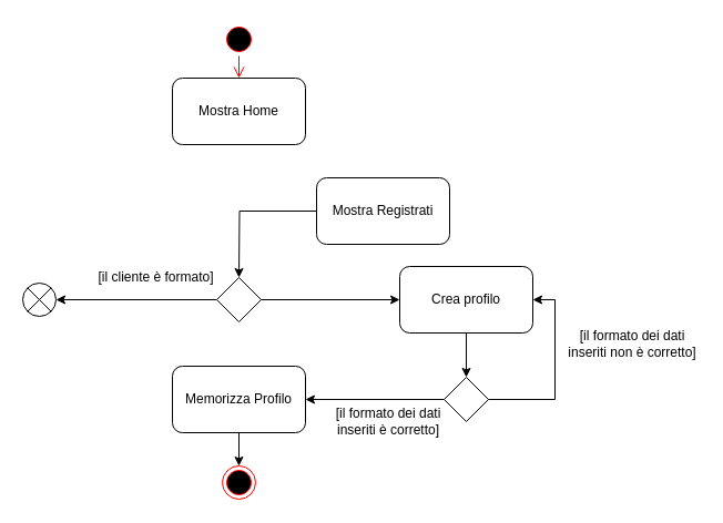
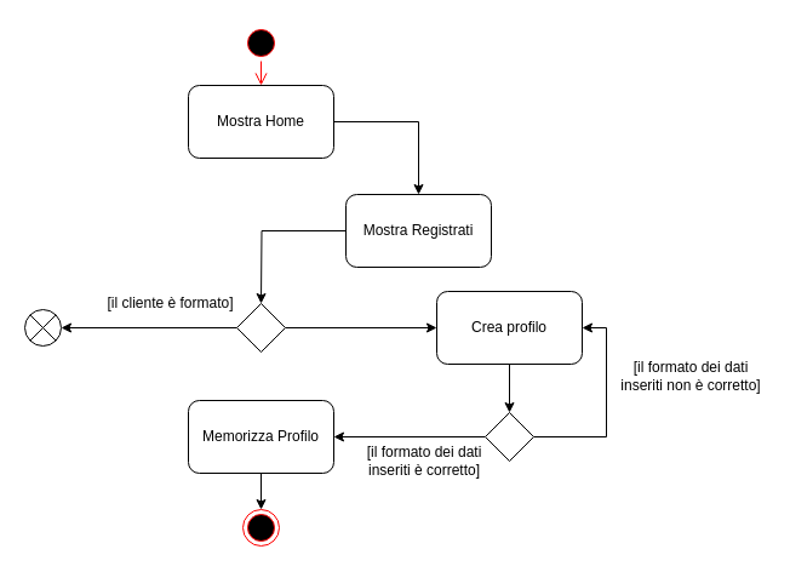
+ <mxCell id="4" value="" style="edgeStyle=orthogonalEdgeStyle;rounded=0;orthogonalLoop=1;jettySize=auto;html=1;" edge="1" parent="1" source="5" target="7"><mxGeometry relative="1" as="geometry" /></mxCell>
